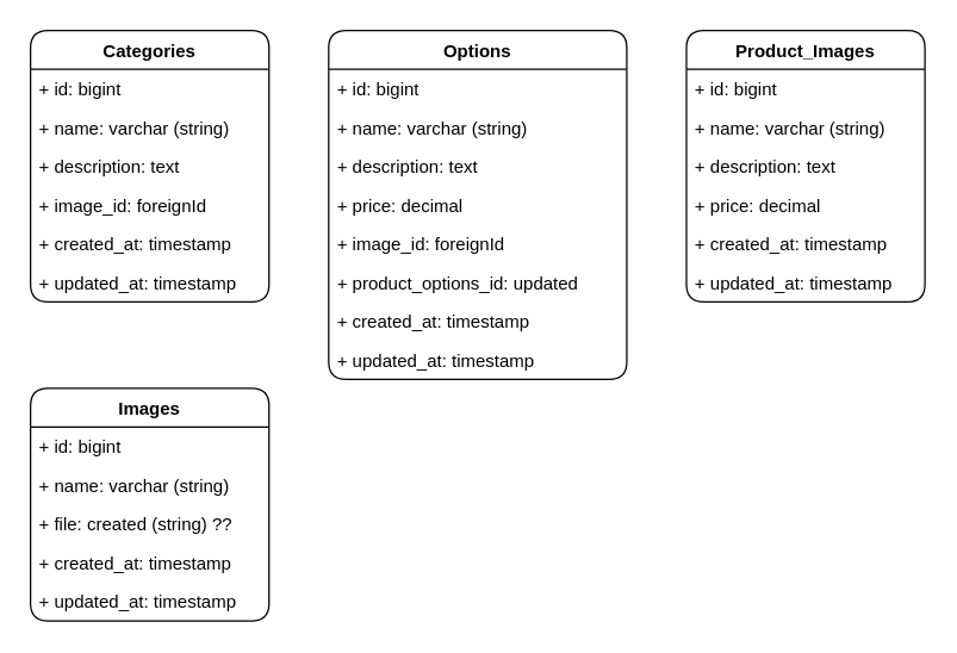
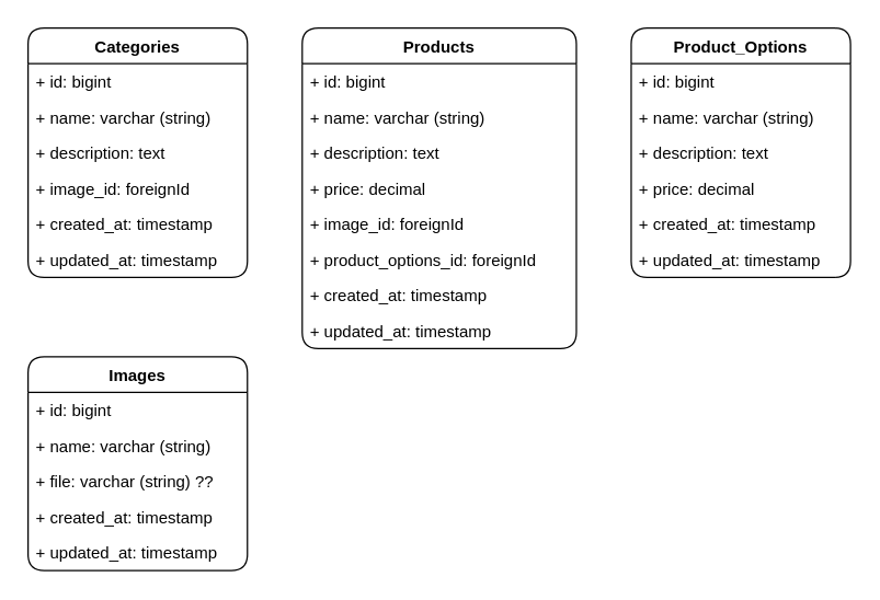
- <mxCell id="9" value="Options" style="swimlane;fontStyle=1;childLayout=stackLayout;horizontal=1;startSize=26;fillColor=none;horizontalStack=0;resizeParent=1;resizeParentMax=0;resizeLast=0;collapsible=1;marginBottom=0;rounded=1;" parent="1" vertex="1"><mxGeometry x="220" y="20" width="200" height="234" as="geometry" /></mxCell>
+ <mxCell id="9" value="Products" style="swimlane;fontStyle=1;childLayout=stackLayout;horizontal=1;startSize=26;fillColor=none;horizontalStack=0;resizeParent=1;resizeParentMax=0;resizeLast=0;collapsible=1;marginBottom=0;rounded=1;" parent="1" vertex="1"><mxGeometry x="220" y="20" width="200" height="234" as="geometry" /></mxCell>
- <mxCell id="18" value="Product_Images" style="swimlane;fontStyle=1;childLayout=stackLayout;horizontal=1;startSize=26;fillColor=none;horizontalStack=0;resizeParent=1;resizeParentMax=0;resizeLast=0;collapsible=1;marginBottom=0;rounded=1;" parent="1" vertex="1"><mxGeometry x="460" y="20" width="160" height="182" as="geometry" /></mxCell>
+ <mxCell id="18" value="Product_Options" style="swimlane;fontStyle=1;childLayout=stackLayout;horizontal=1;startSize=26;fillColor=none;horizontalStack=0;resizeParent=1;resizeParentMax=0;resizeLast=0;collapsible=1;marginBottom=0;rounded=1;" parent="1" vertex="1"><mxGeometry x="460" y="20" width="160" height="182" as="geometry" /></mxCell>
- <mxCell id="15" value="+ product_options_id: updated" style="text;strokeColor=none;fillColor=none;align=left;verticalAlign=top;spacingLeft=4;spacingRight=4;overflow=hidden;rotatable=0;points=[[0,0.5],[1,0.5]];portConstraint=eastwest;rounded=1;" vertex="1" parent="9"><mxGeometry y="156" width="200" height="26" as="geometry" /></mxCell>
+ <mxCell id="15" value="+ product_options_id: foreignId" style="text;strokeColor=none;fillColor=none;align=left;verticalAlign=top;spacingLeft=4;spacingRight=4;overflow=hidden;rotatable=0;points=[[0,0.5],[1,0.5]];portConstraint=eastwest;rounded=1;" vertex="1" parent="9"><mxGeometry y="156" width="200" height="26" as="geometry" /></mxCell>
- <mxCell id="28" value="+ file: created (string) ??" style="text;strokeColor=none;fillColor=none;align=left;verticalAlign=top;spacingLeft=4;spacingRight=4;overflow=hidden;rotatable=0;points=[[0,0.5],[1,0.5]];portConstraint=eastwest;rounded=1;" parent="25" vertex="1"><mxGeometry y="78" width="160" height="26" as="geometry" /></mxCell>
+ <mxCell id="28" value="+ file: varchar (string) ??" style="text;strokeColor=none;fillColor=none;align=left;verticalAlign=top;spacingLeft=4;spacingRight=4;overflow=hidden;rotatable=0;points=[[0,0.5],[1,0.5]];portConstraint=eastwest;rounded=1;" parent="25" vertex="1"><mxGeometry y="78" width="160" height="26" as="geometry" /></mxCell>
